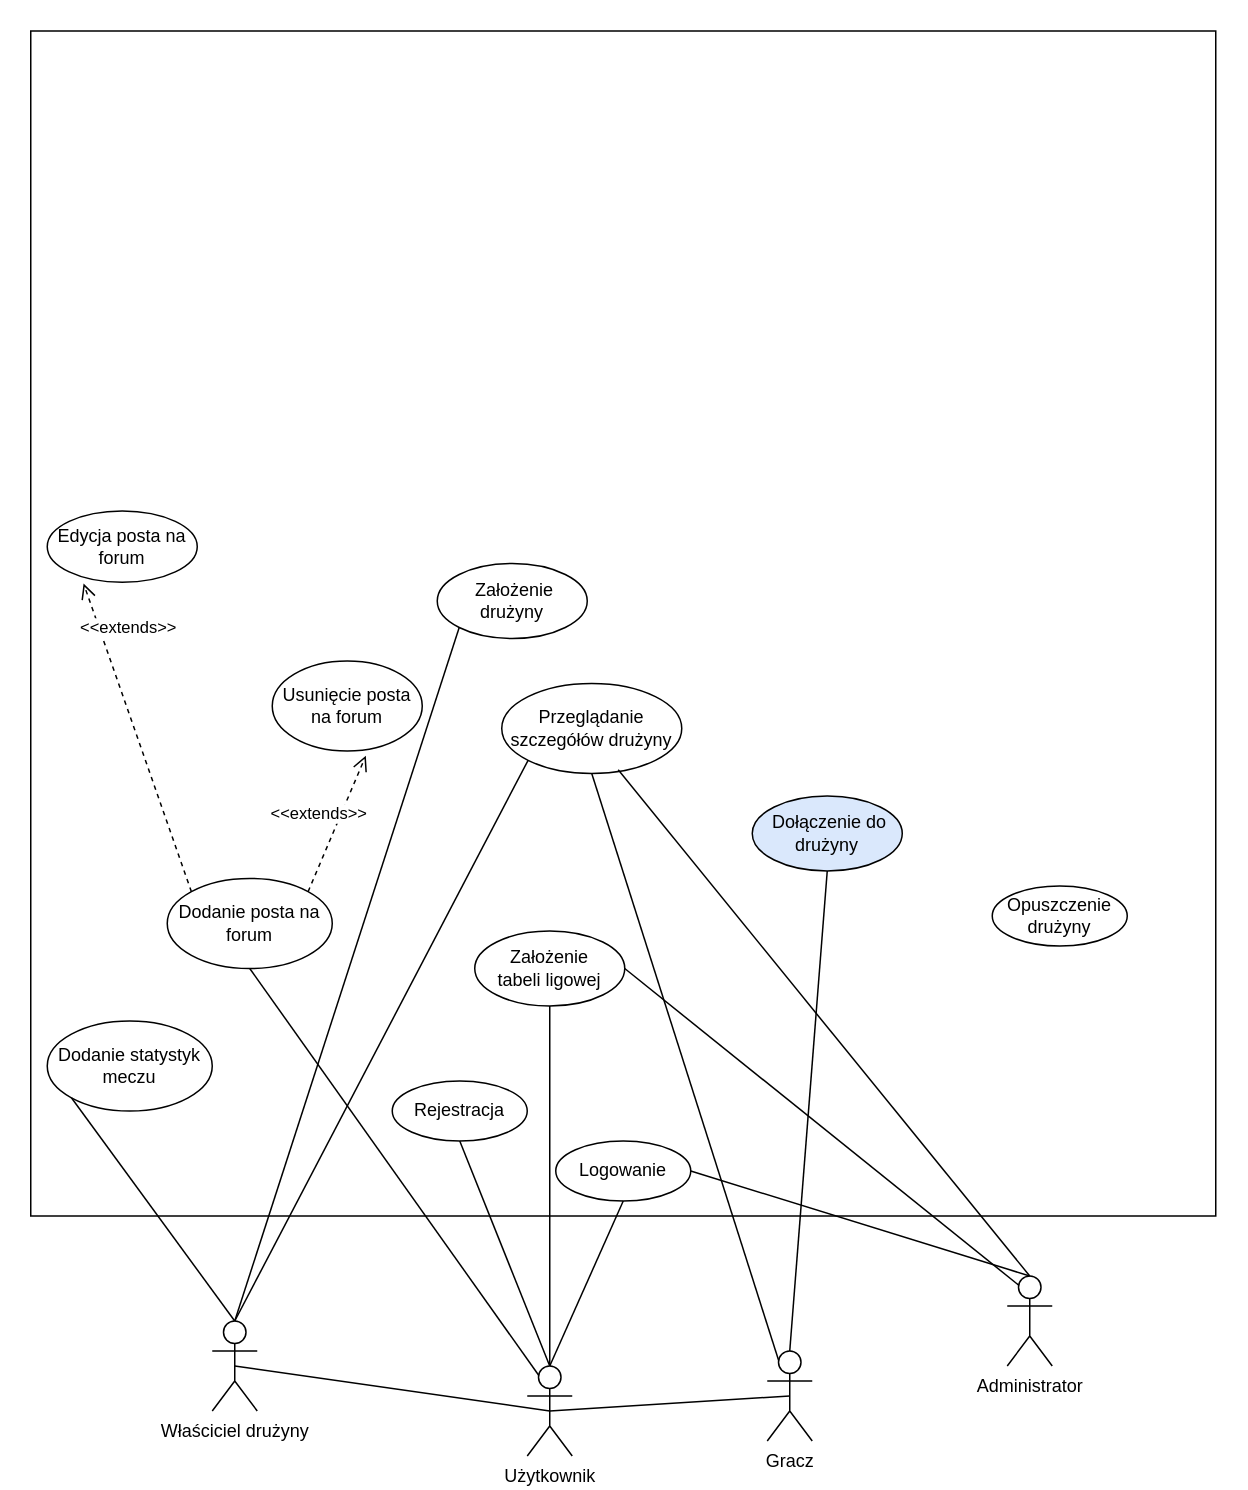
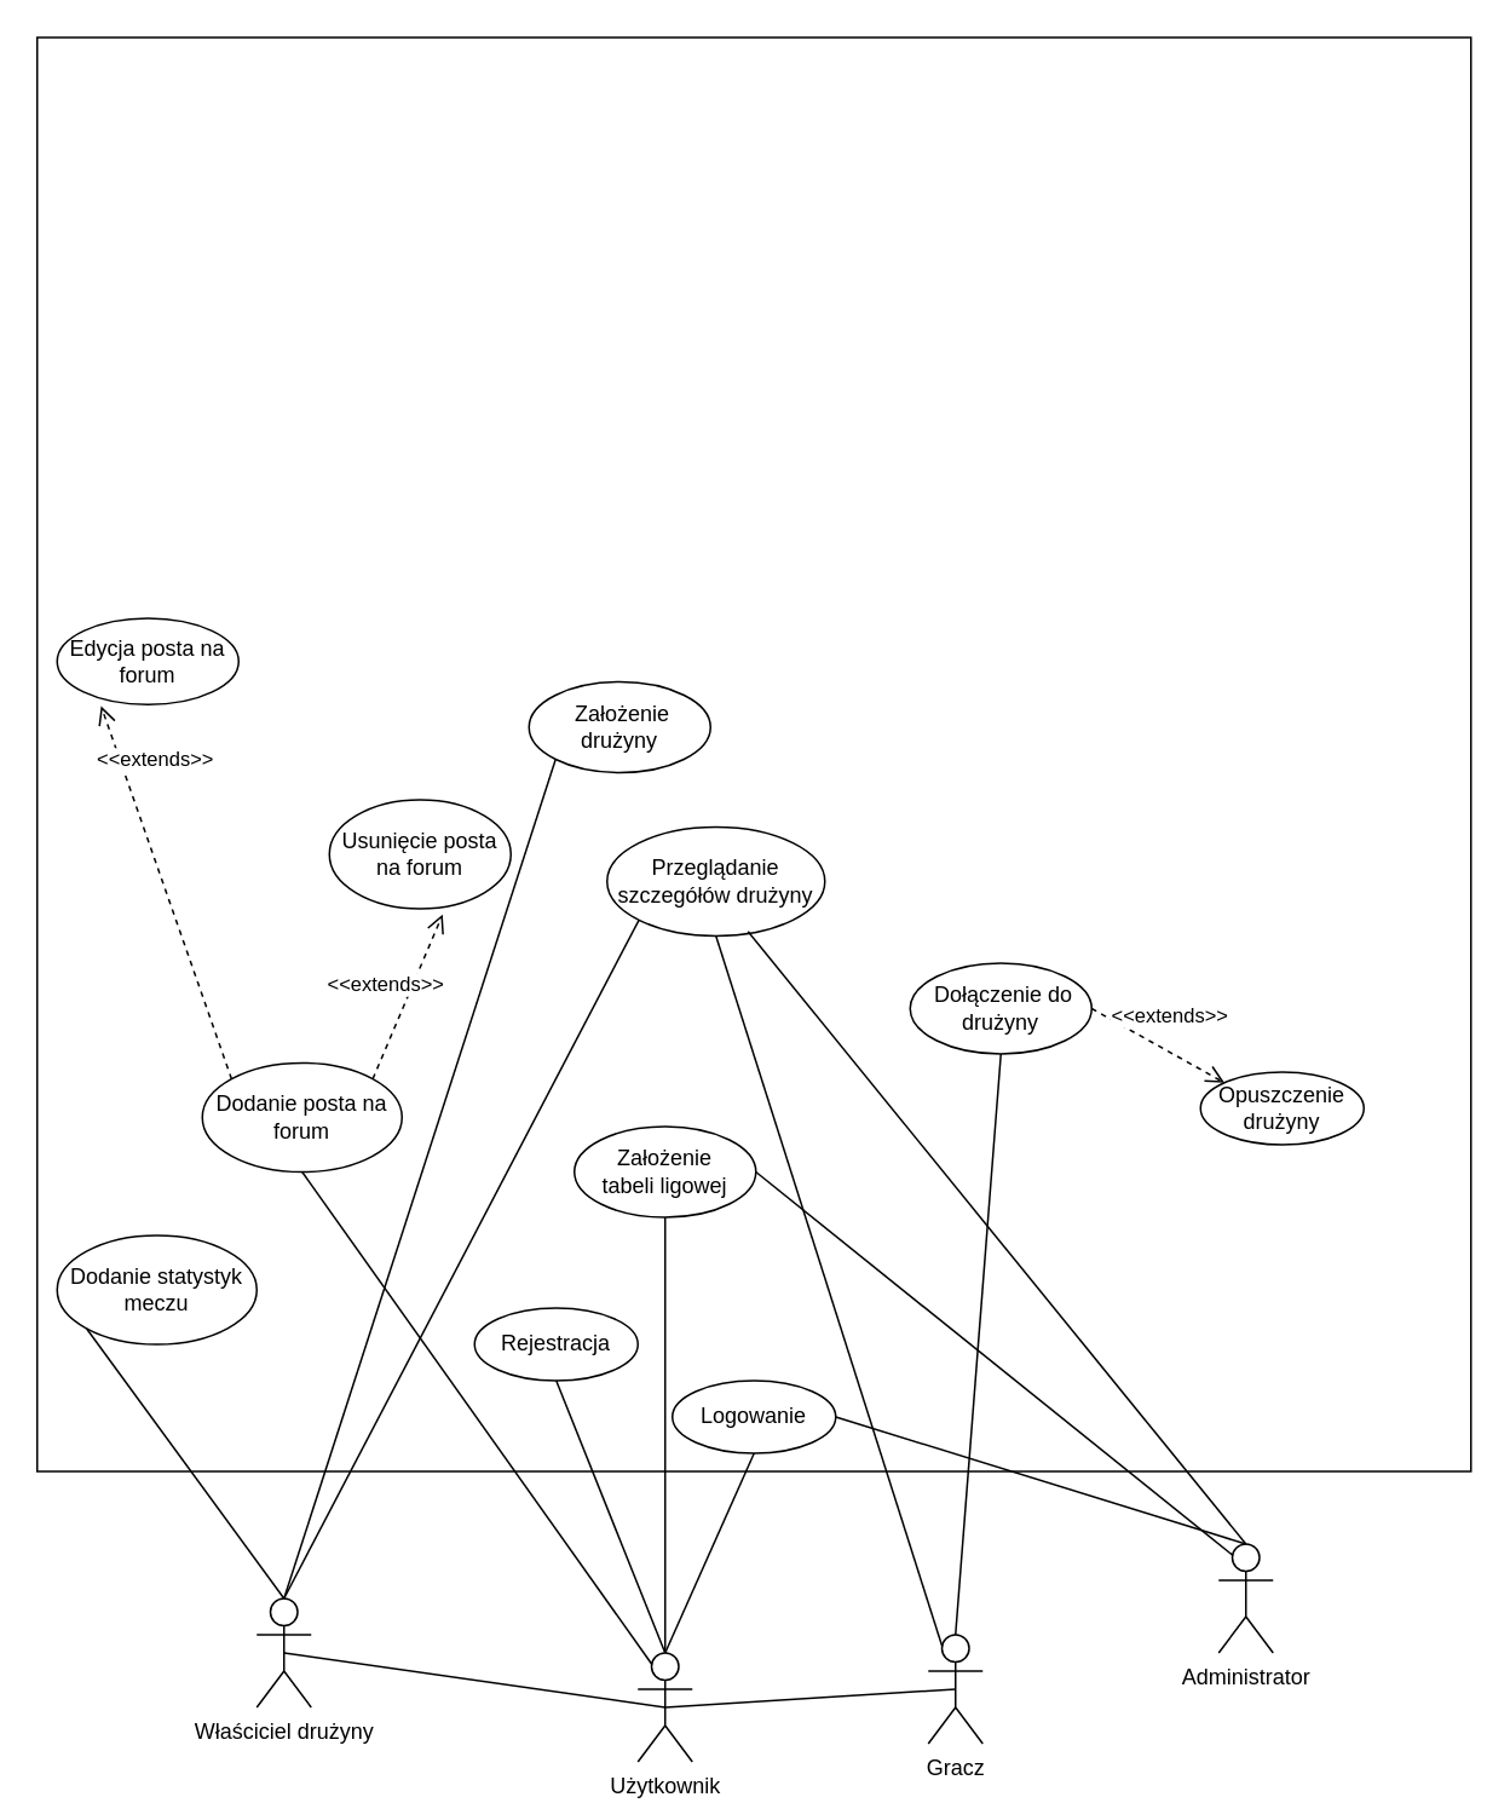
- <mxCell id="10" value="&amp;nbsp;Dołączenie do drużyny" style="ellipse;whiteSpace=wrap;html=1;fillColor=#dae8fc;" vertex="1" parent="1"><mxGeometry x="501" y="530" width="100" height="50" as="geometry" /></mxCell>
+ <mxCell id="10" value="&amp;nbsp;Dołączenie do drużyny" style="ellipse;whiteSpace=wrap;html=1;" vertex="1" parent="1"><mxGeometry x="501" y="530" width="100" height="50" as="geometry" /></mxCell>
+ <mxCell id="21" value="&amp;lt;&amp;lt;extends&amp;gt;&amp;gt;" style="html=1;verticalAlign=bottom;endArrow=open;dashed=1;endSize=8;curved=0;rounded=0;exitX=1;exitY=0.5;exitDx=0;exitDy=0;entryX=0;entryY=0;entryDx=0;entryDy=0;" edge="1" parent="1" source="10" target="13"><mxGeometry x="0.039" y="10" relative="1" as="geometry"><mxPoint x="504" y="464.5" as="sourcePoint" /><mxPoint x="551" y="464.5" as="targetPoint" /><mxPoint as="offset" /></mxGeometry></mxCell>
